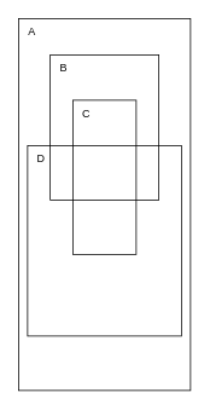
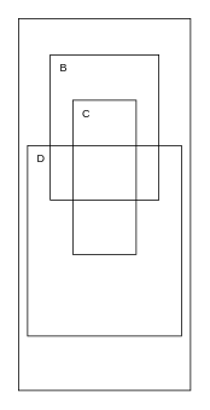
- <mxCell id="6" value="A" style="text;html=1;align=center;verticalAlign=middle;whiteSpace=wrap;rounded=0;" vertex="1" parent="1"><mxGeometry x="20" y="20" width="30" height="30" as="geometry" /></mxCell>
